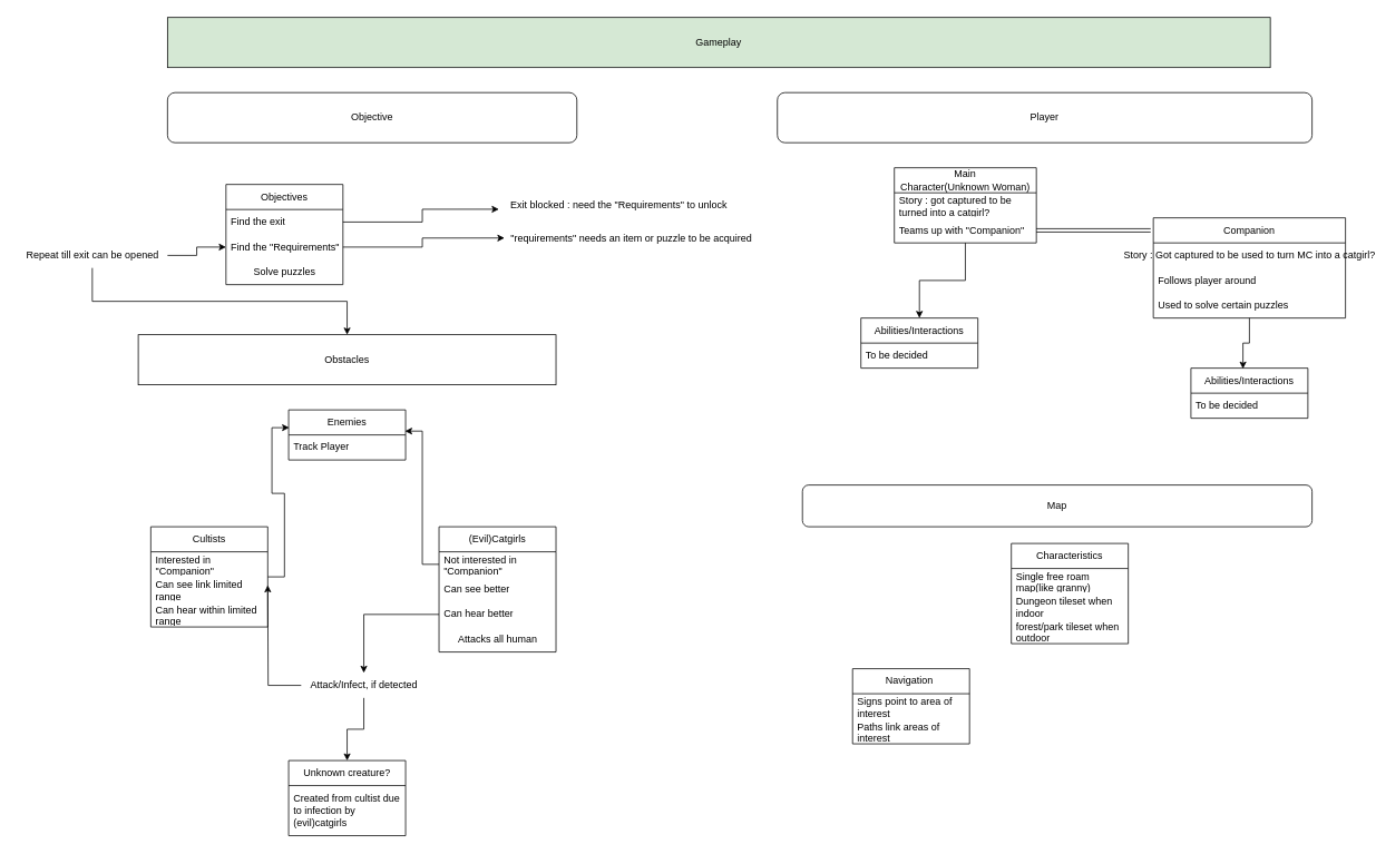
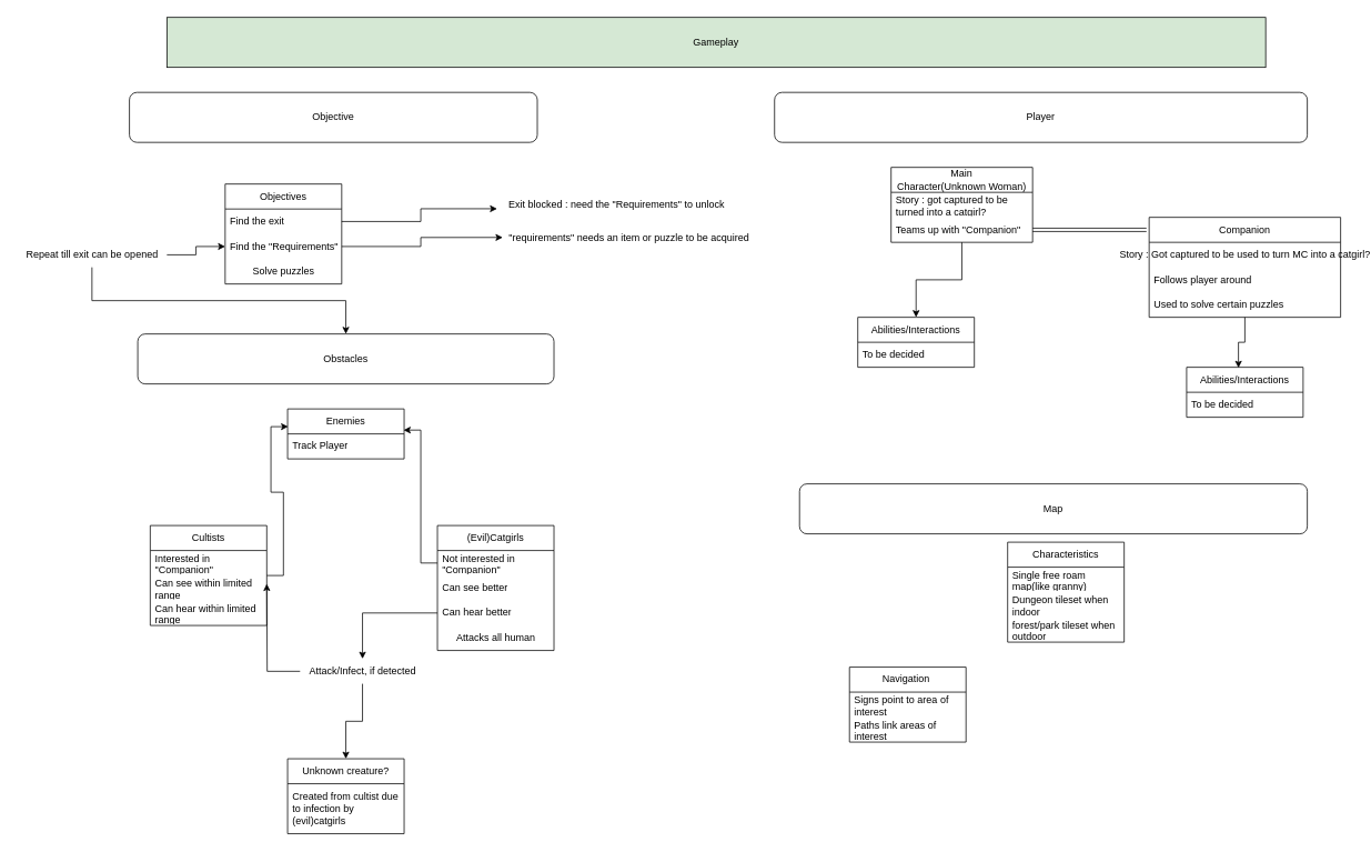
- <mxCell id="18" value="Objective" style="rounded=1;whiteSpace=wrap;html=1;" parent="1" vertex="1"><mxGeometry x="200" y="110" width="490" height="60" as="geometry" /></mxCell>
+ <mxCell id="18" value="Objective" style="rounded=1;whiteSpace=wrap;html=1;" parent="1" vertex="1"><mxGeometry x="155" y="110" width="490" height="60" as="geometry" /></mxCell>
- <mxCell id="19" value="Obstacles" style="whiteSpace=wrap;html=1;rounded=0;" parent="1" vertex="1"><mxGeometry x="165" y="400" width="500" height="60" as="geometry" /></mxCell>
+ <mxCell id="19" value="Obstacles" style="rounded=1;whiteSpace=wrap;html=1;" parent="1" vertex="1"><mxGeometry x="165" y="400" width="500" height="60" as="geometry" /></mxCell>
- <mxCell id="49" value="Map" style="rounded=1;whiteSpace=wrap;html=1;" parent="1" vertex="1"><mxGeometry x="960" y="580" width="610" height="50" as="geometry" /></mxCell>
+ <mxCell id="49" value="Map" style="rounded=1;whiteSpace=wrap;html=1;" parent="1" vertex="1"><mxGeometry x="960" y="580" width="610" height="60" as="geometry" /></mxCell>
- <mxCell id="15" value="Can see link limited range" style="text;strokeColor=none;fillColor=none;align=left;verticalAlign=middle;spacingLeft=4;spacingRight=4;overflow=hidden;points=[[0,0.5],[1,0.5]];portConstraint=eastwest;rotatable=0;whiteSpace=wrap;html=1;" parent="13" vertex="1"><mxGeometry y="60" width="140" height="30" as="geometry" /></mxCell>
+ <mxCell id="15" value="Can see within limited range" style="text;strokeColor=none;fillColor=none;align=left;verticalAlign=middle;spacingLeft=4;spacingRight=4;overflow=hidden;points=[[0,0.5],[1,0.5]];portConstraint=eastwest;rotatable=0;whiteSpace=wrap;html=1;" parent="13" vertex="1"><mxGeometry y="60" width="140" height="30" as="geometry" /></mxCell>
- <mxCell id="31" value="Attack/Infect, if detected" style="text;html=1;align=center;verticalAlign=middle;resizable=0;points=[];autosize=1;strokeColor=none;fillColor=none;" parent="1" vertex="1"><mxGeometry x="360" y="805" width="150" height="30" as="geometry" /></mxCell>
+ <mxCell id="31" value="Attack/Infect, if detected" style="text;html=1;align=center;verticalAlign=middle;resizable=0;points=[];autosize=1;strokeColor=none;fillColor=none;" parent="1" vertex="1"><mxGeometry x="360" y="790" width="150" height="30" as="geometry" /></mxCell>
